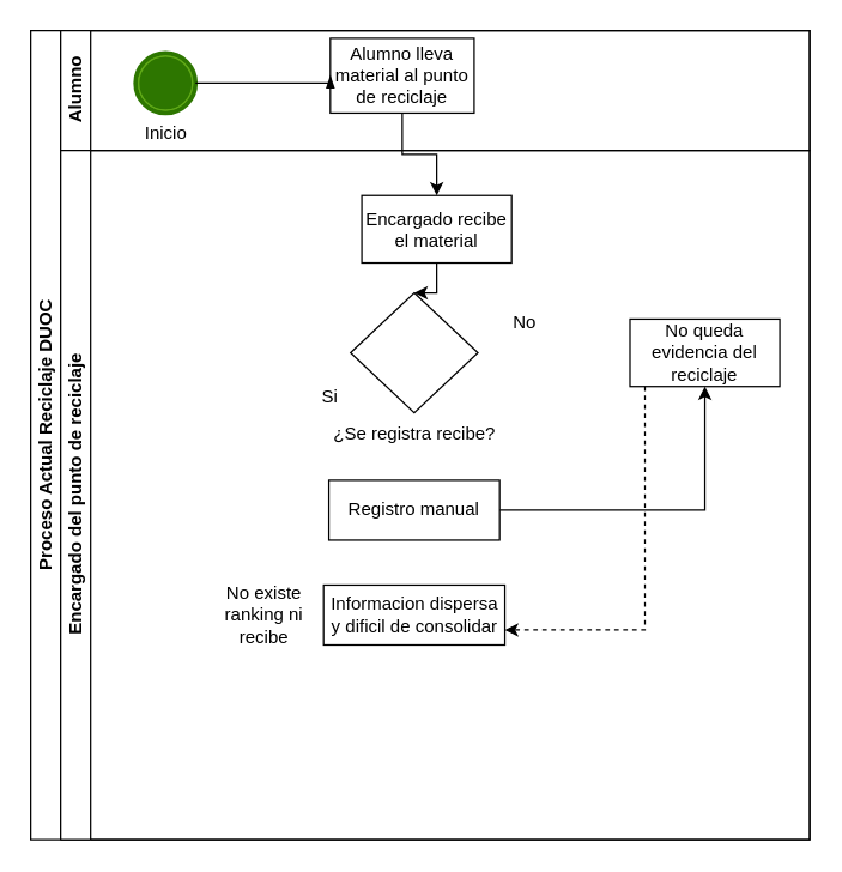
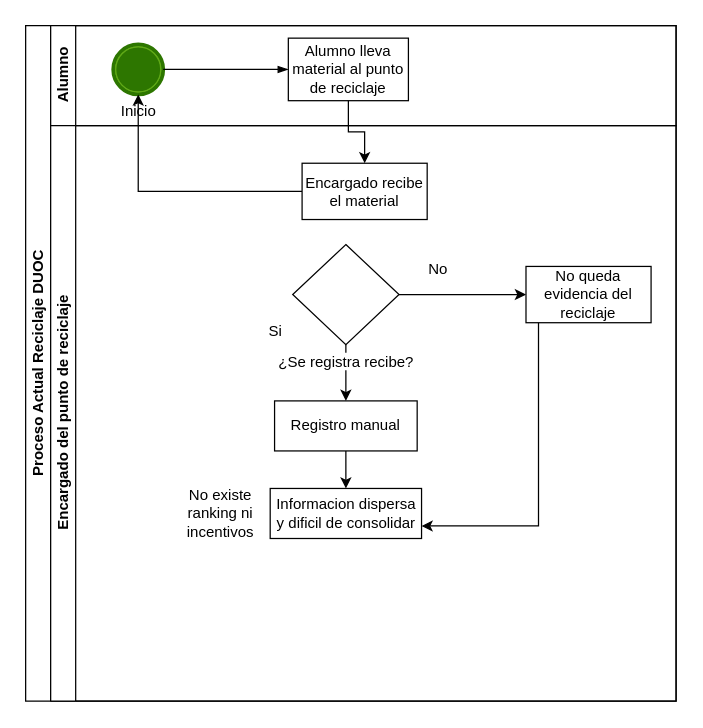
- <mxCell id="5" value="Alumno lleva material al punto de reciclaje" style="points=[[0.25,0,0],[0.5,0,0],[0.75,0,0],[1,0.25,0],[1,0.5,0],[1,0.75,0],[0.75,1,0],[0.5,1,0],[0.25,1,0],[0,0.75,0],[0,0.5,0],[0,0.25,0]];shape=mxgraph.bpmn.task2;whiteSpace=wrap;rectStyle=rounded;size=10;html=1;container=1;expand=0;collapsible=0;taskMarker=abstract;" vertex="1" parent="3"><mxGeometry x="180" y="5" width="96" height="50" as="geometry" /></mxCell>
+ <mxCell id="5" value="Alumno lleva material al punto de reciclaje" style="points=[[0.25,0,0],[0.5,0,0],[0.75,0,0],[1,0.25,0],[1,0.5,0],[1,0.75,0],[0.75,1,0],[0.5,1,0],[0.25,1,0],[0,0.75,0],[0,0.5,0],[0,0.25,0]];shape=mxgraph.bpmn.task2;whiteSpace=wrap;rectStyle=rounded;size=10;html=1;container=1;expand=0;collapsible=0;taskMarker=abstract;" vertex="1" parent="3"><mxGeometry x="190" y="10" width="96" height="50" as="geometry" /></mxCell>
- <mxCell id="8" style="edgeStyle=orthogonalEdgeStyle;rounded=0;orthogonalLoop=1;jettySize=auto;html=1;" edge="1" parent="7" source="9" target="11"><mxGeometry relative="1" as="geometry" /></mxCell>
+ <mxCell id="8" style="edgeStyle=orthogonalEdgeStyle;rounded=0;orthogonalLoop=1;jettySize=auto;html=1;" edge="1" parent="7" source="9" target="4"><mxGeometry relative="1" as="geometry" /></mxCell>
+ <mxCell id="13" style="edgeStyle=orthogonalEdgeStyle;rounded=0;orthogonalLoop=1;jettySize=auto;html=1;entryX=0;entryY=0.5;entryDx=0;entryDy=0;entryPerimeter=0;" edge="1" parent="7" source="11" target="15"><mxGeometry relative="1" as="geometry"><mxPoint x="350" y="135" as="targetPoint" /></mxGeometry></mxCell>
+ <mxCell id="10" style="edgeStyle=orthogonalEdgeStyle;rounded=0;orthogonalLoop=1;jettySize=auto;html=1;" edge="1" parent="7" source="11" target="17"><mxGeometry relative="1" as="geometry" /></mxCell>
- <mxCell id="16" style="edgeStyle=orthogonalEdgeStyle;rounded=0;orthogonalLoop=1;jettySize=auto;html=1;" edge="1" parent="7" source="17" target="15"><mxGeometry relative="1" as="geometry" /></mxCell>
+ <mxCell id="16" style="edgeStyle=orthogonalEdgeStyle;rounded=0;orthogonalLoop=1;jettySize=auto;html=1;" edge="1" parent="7" source="17" target="18"><mxGeometry relative="1" as="geometry" /></mxCell>
- <mxCell id="19" style="edgeStyle=orthogonalEdgeStyle;rounded=0;orthogonalLoop=1;jettySize=auto;html=1;entryX=1;entryY=0.75;entryDx=0;entryDy=0;entryPerimeter=0;dashed=1;" edge="1" parent="7" source="15" target="18"><mxGeometry relative="1" as="geometry"><Array as="points"><mxPoint x="390" y="320" /></Array></mxGeometry></mxCell>
+ <mxCell id="19" style="edgeStyle=orthogonalEdgeStyle;rounded=0;orthogonalLoop=1;jettySize=auto;html=1;entryX=1;entryY=0.75;entryDx=0;entryDy=0;entryPerimeter=0;" edge="1" parent="7" source="15" target="18"><mxGeometry relative="1" as="geometry"><Array as="points"><mxPoint x="390" y="320" /></Array></mxGeometry></mxCell>
- <mxCell id="20" value="No existe ranking ni recibe" style="text;html=1;strokeColor=none;fillColor=none;align=center;verticalAlign=middle;whiteSpace=wrap;rounded=0;" vertex="1" parent="7"><mxGeometry x="95.5" y="290" width="80" height="40" as="geometry" /></mxCell>
+ <mxCell id="20" value="No existe ranking ni incentivos" style="text;html=1;strokeColor=none;fillColor=none;align=center;verticalAlign=middle;whiteSpace=wrap;rounded=0;" vertex="1" parent="7"><mxGeometry x="95.5" y="290" width="80" height="40" as="geometry" /></mxCell>
